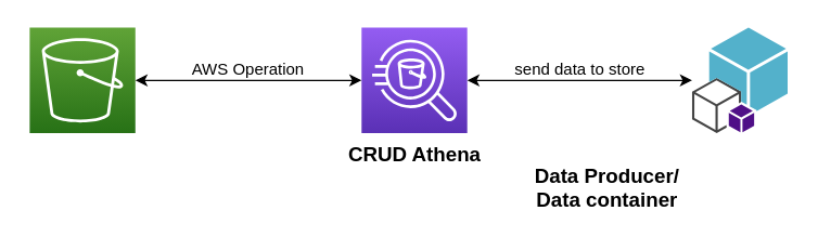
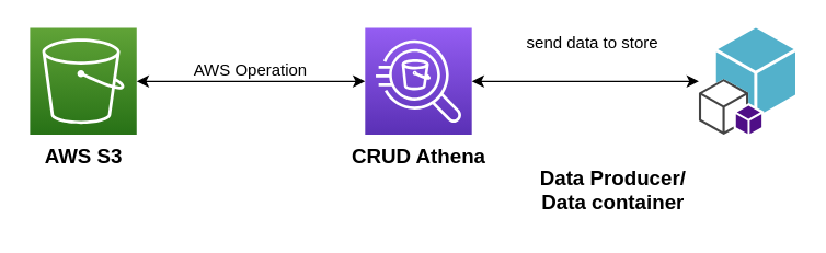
- <mxCell id="13" value="send data to store" style="text;html=1;align=center;verticalAlign=middle;resizable=0;points=[];autosize=1;strokeColor=none;fillColor=none;" vertex="1" parent="1"><mxGeometry x="367" y="36" width="120" height="30" as="geometry" /></mxCell>
+ <mxCell id="13" value="send data to store" style="text;html=1;align=center;verticalAlign=middle;resizable=0;points=[];autosize=1;strokeColor=none;fillColor=none;" vertex="1" parent="1"><mxGeometry x="372" y="16" width="120" height="30" as="geometry" /></mxCell>
+ <mxCell id="5" value="&lt;b&gt;&lt;font style=&quot;font-size: 15px;&quot;&gt;AWS S3&lt;/font&gt;&lt;/b&gt;" style="text;html=1;align=center;verticalAlign=middle;resizable=0;points=[];autosize=1;strokeColor=none;fillColor=none;" vertex="1" parent="3"><mxGeometry y="78" width="80" height="30" as="geometry" /></mxCell>
